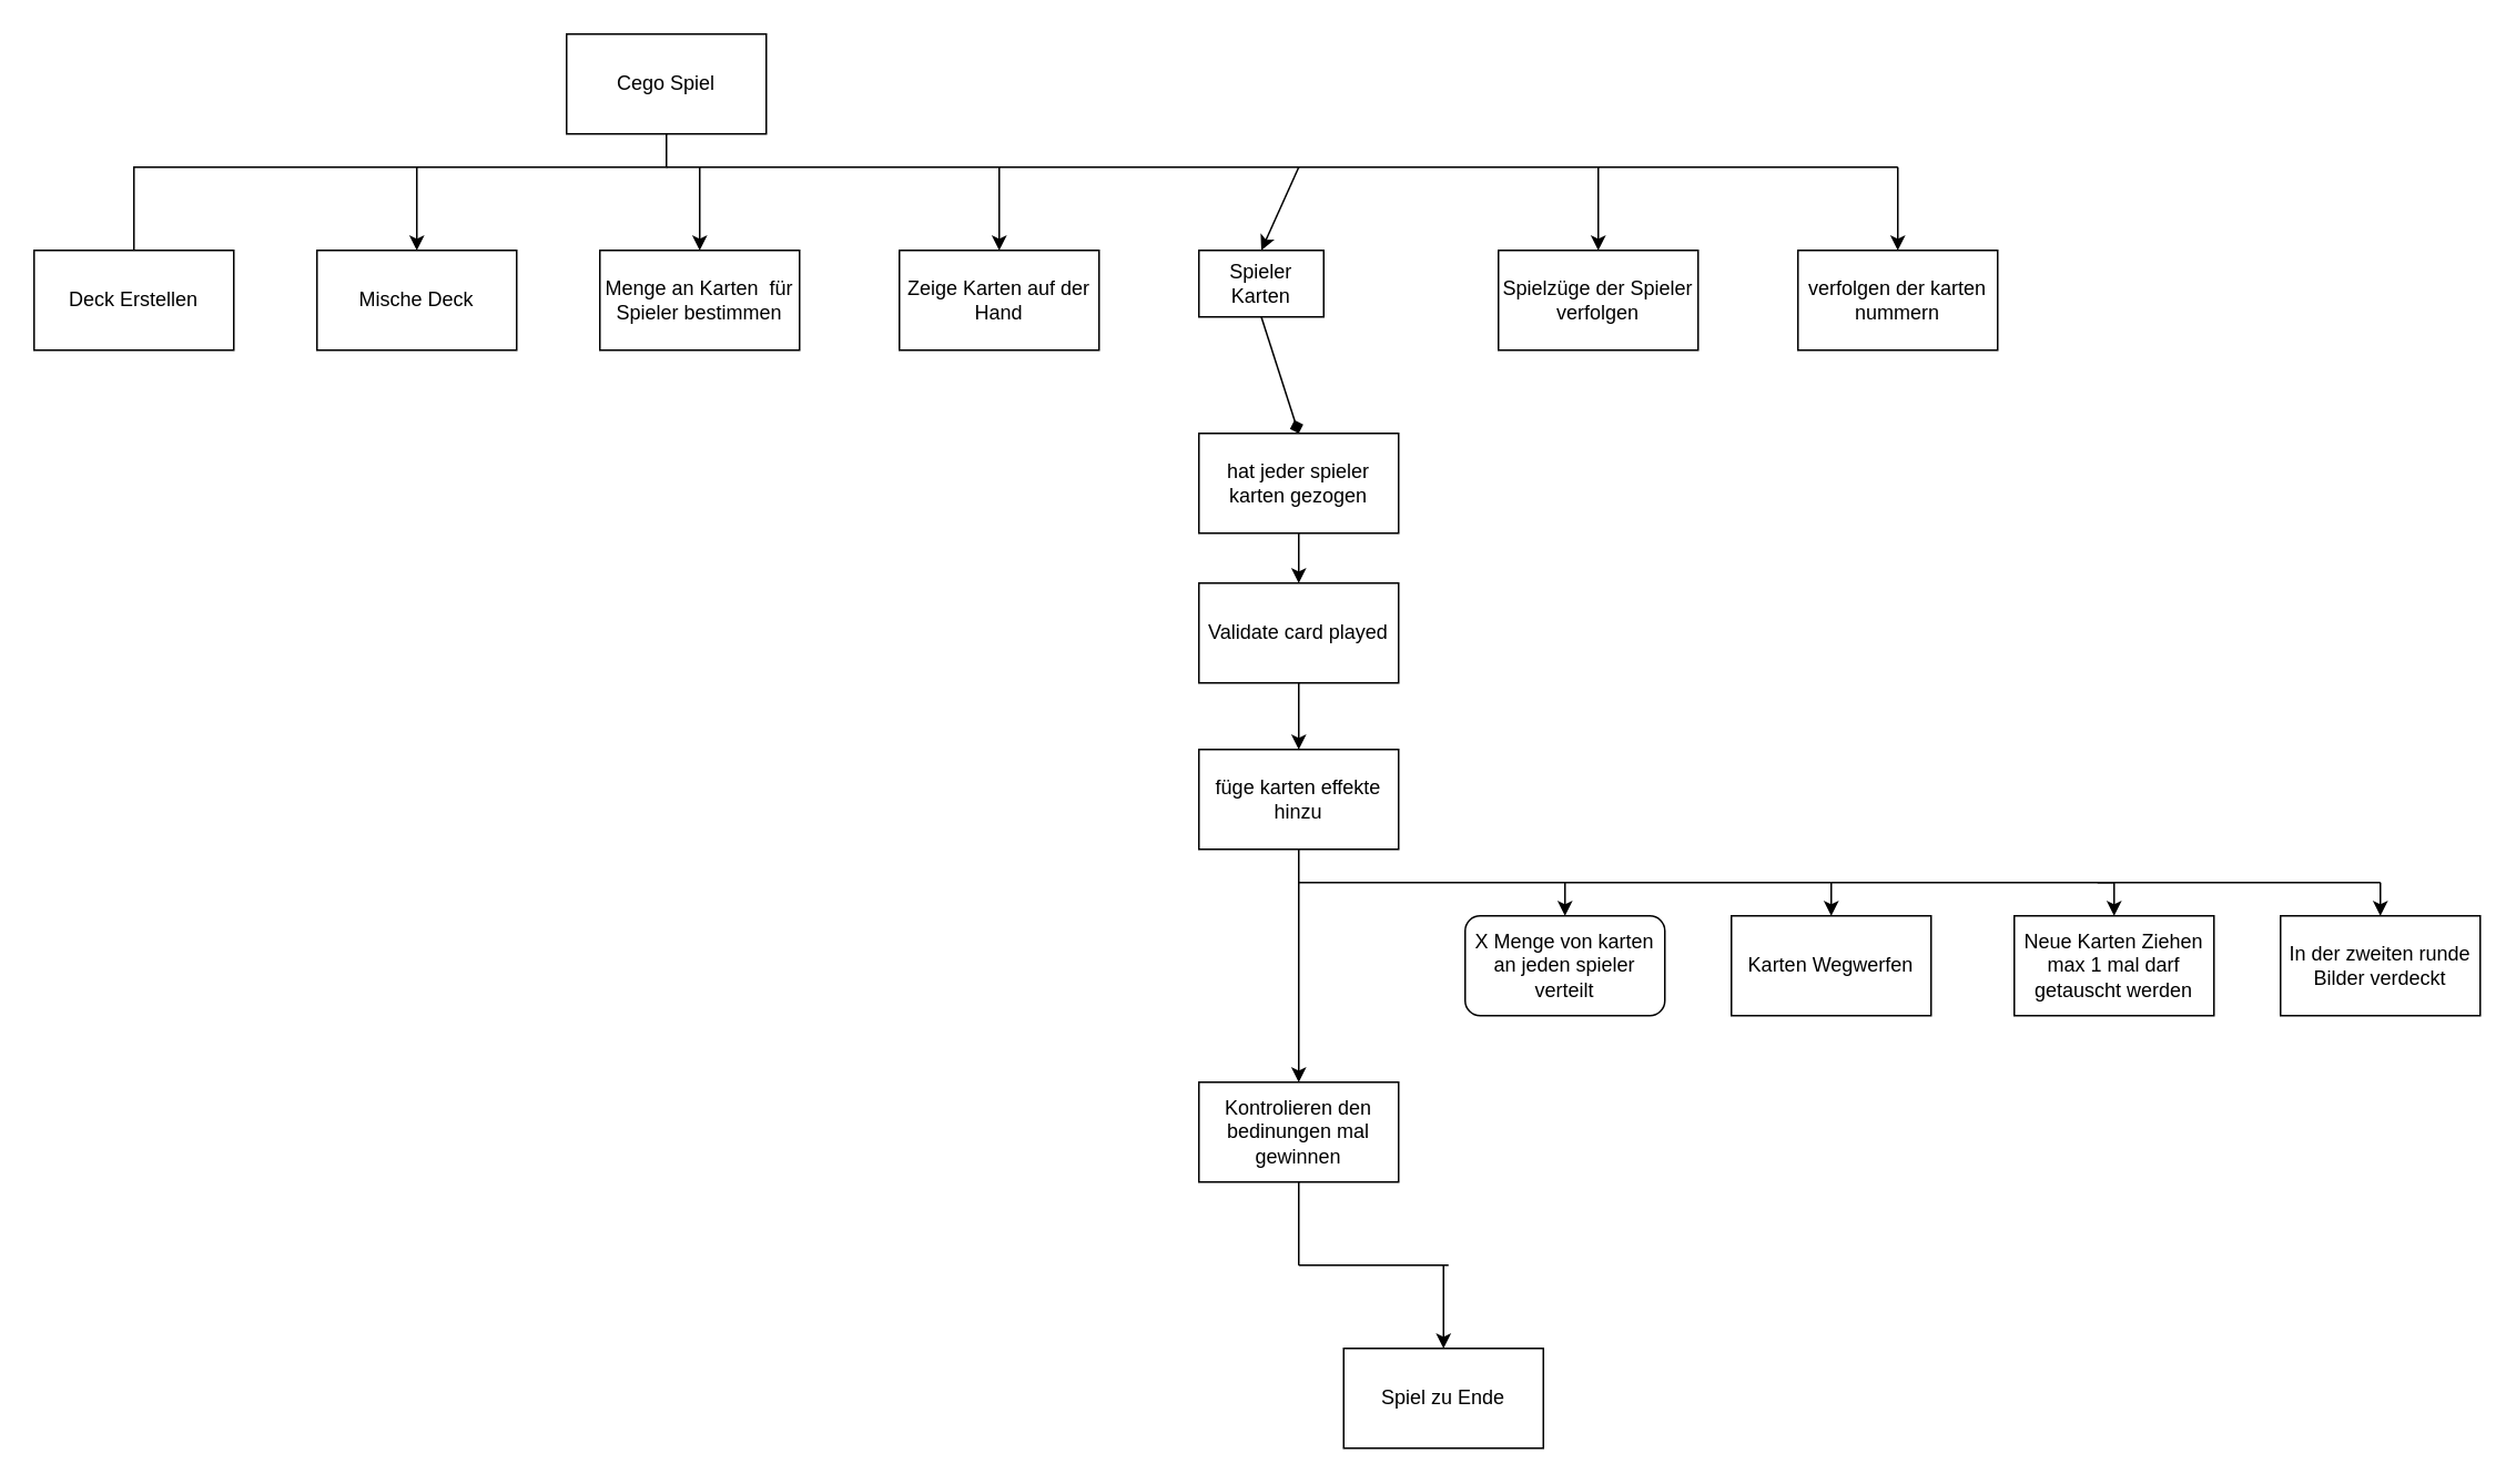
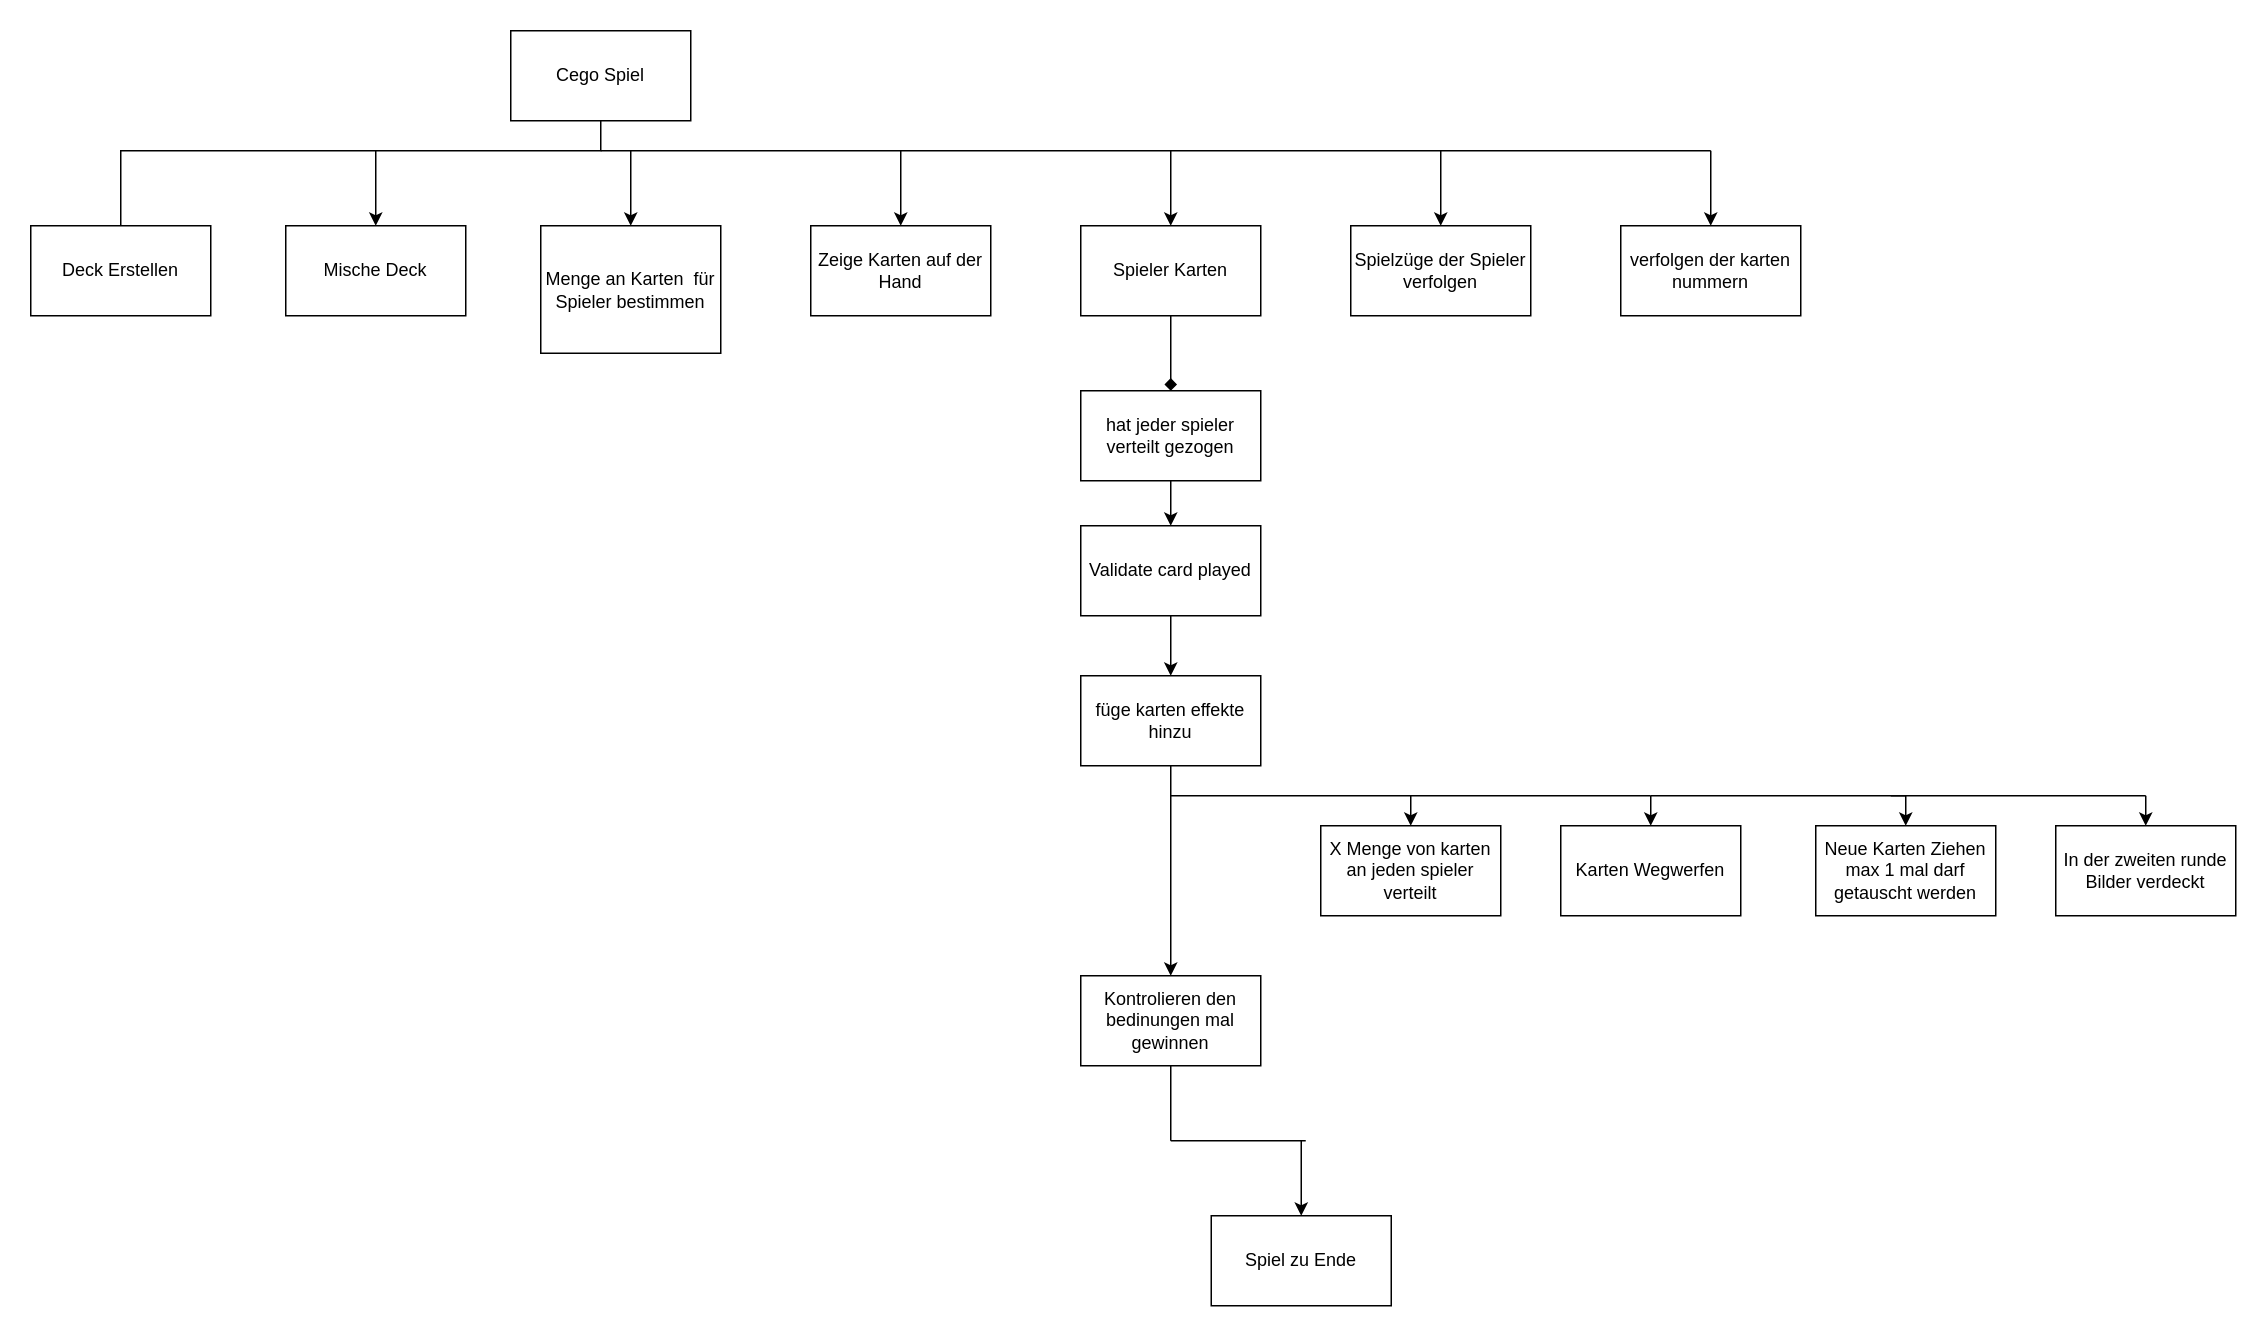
- <mxCell id="7" value="Spieler Karten " style="rounded=0;whiteSpace=wrap;html=1;" vertex="1" parent="1"><mxGeometry x="720" y="150" width="75" height="40" as="geometry" /></mxCell>
+ <mxCell id="7" value="Spieler Karten " style="rounded=0;whiteSpace=wrap;html=1;" vertex="1" parent="1"><mxGeometry x="720" y="150" width="120" height="60" as="geometry" /></mxCell>
- <mxCell id="5" value="Menge an Karten&amp;nbsp; für Spieler bestimmen " style="rounded=0;whiteSpace=wrap;html=1;" vertex="1" parent="1"><mxGeometry x="360" y="150" width="120" height="60" as="geometry" /></mxCell>
+ <mxCell id="5" value="Menge an Karten&amp;nbsp; für Spieler bestimmen " style="rounded=0;whiteSpace=wrap;html=1;" vertex="1" parent="1"><mxGeometry x="360" y="150" width="120" height="85" as="geometry" /></mxCell>
- <mxCell id="18" value="hat jeder spieler karten gezogen " style="rounded=0;whiteSpace=wrap;html=1;" vertex="1" parent="1"><mxGeometry x="720" y="260" width="120" height="60" as="geometry" /></mxCell>
+ <mxCell id="18" value="hat jeder spieler verteilt gezogen " style="rounded=0;whiteSpace=wrap;html=1;" vertex="1" parent="1"><mxGeometry x="720" y="260" width="120" height="60" as="geometry" /></mxCell>
- <mxCell id="21" value="X Menge von karten an jeden spieler verteilt" style="whiteSpace=wrap;html=1;rounded=1;" vertex="1" parent="1"><mxGeometry x="880" y="550" width="120" height="60" as="geometry" /></mxCell>
+ <mxCell id="21" value="X Menge von karten an jeden spieler verteilt" style="rounded=0;whiteSpace=wrap;html=1;" vertex="1" parent="1"><mxGeometry x="880" y="550" width="120" height="60" as="geometry" /></mxCell>
